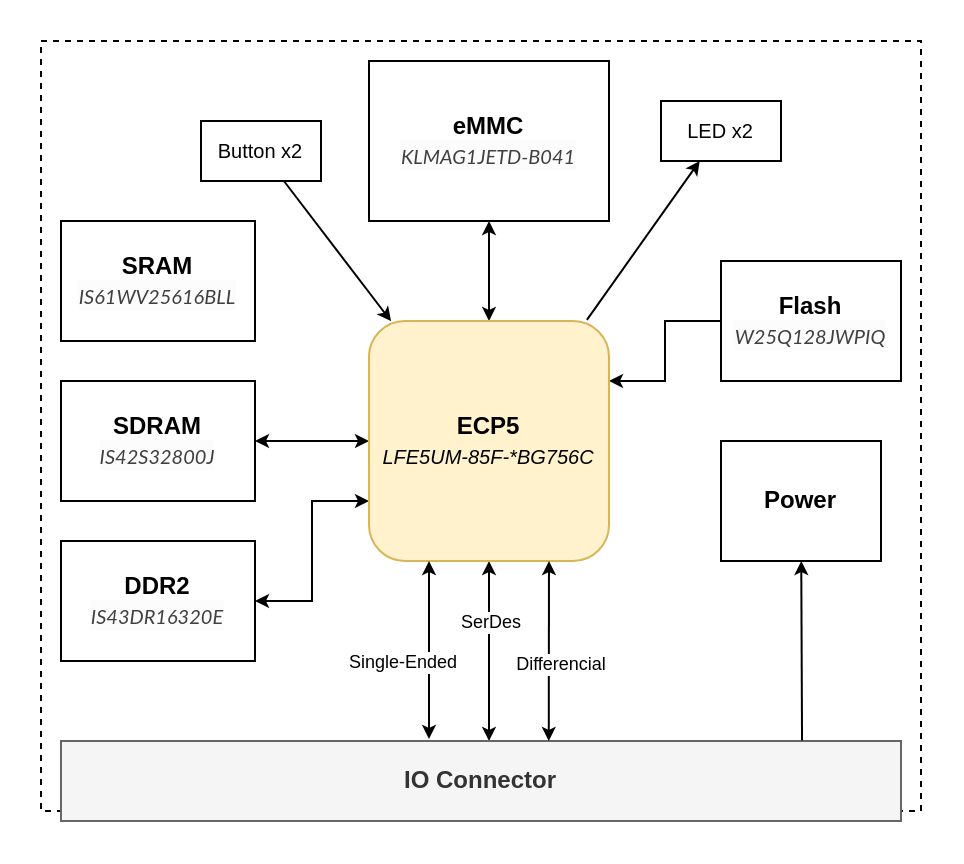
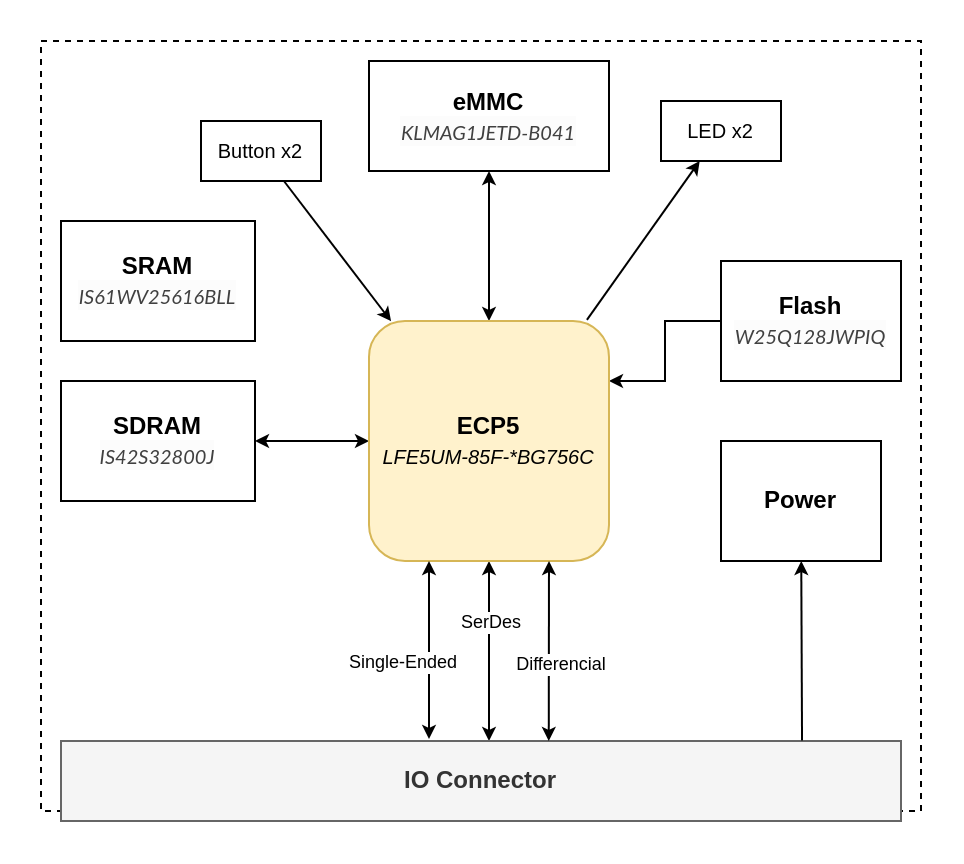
- <mxCell id="12" value="&lt;b&gt;eMMC&lt;/b&gt;&lt;div style=&quot;&quot;&gt;&lt;span style=&quot;caret-color: rgb(64, 64, 64); color: rgb(64, 64, 64); font-family: Lato, proxima-nova, &amp;quot;Helvetica Neue&amp;quot;, Arial, sans-serif; text-align: start; background-color: rgb(252, 252, 252);&quot;&gt;&lt;i style=&quot;&quot;&gt;&lt;font style=&quot;font-size: 10px;&quot;&gt;KLMAG1JETD-B041&lt;/font&gt;&lt;/i&gt;&lt;/span&gt;&lt;b style=&quot;font-size: 10px;&quot;&gt;&lt;br&gt;&lt;/b&gt;&lt;/div&gt;" style="rounded=0;whiteSpace=wrap;html=1;" vertex="1" parent="1"><mxGeometry x="184" y="30" width="120" height="80" as="geometry" /></mxCell>
+ <mxCell id="12" value="&lt;b&gt;eMMC&lt;/b&gt;&lt;div style=&quot;&quot;&gt;&lt;span style=&quot;caret-color: rgb(64, 64, 64); color: rgb(64, 64, 64); font-family: Lato, proxima-nova, &amp;quot;Helvetica Neue&amp;quot;, Arial, sans-serif; text-align: start; background-color: rgb(252, 252, 252);&quot;&gt;&lt;i style=&quot;&quot;&gt;&lt;font style=&quot;font-size: 10px;&quot;&gt;KLMAG1JETD-B041&lt;/font&gt;&lt;/i&gt;&lt;/span&gt;&lt;b style=&quot;font-size: 10px;&quot;&gt;&lt;br&gt;&lt;/b&gt;&lt;/div&gt;" style="rounded=0;whiteSpace=wrap;html=1;" vertex="1" parent="1"><mxGeometry x="184" y="30" width="120" height="55" as="geometry" /></mxCell>
- <mxCell id="4" style="rounded=0;orthogonalLoop=1;jettySize=auto;html=1;exitX=0;exitY=0.75;exitDx=0;exitDy=0;entryX=1;entryY=0.5;entryDx=0;entryDy=0;startArrow=classic;startFill=1;endSize=4;startSize=4;edgeStyle=orthogonalEdgeStyle;" edge="1" parent="1" source="9" target="11"><mxGeometry relative="1" as="geometry" /></mxCell>
- <mxCell id="11" value="&lt;b&gt;DDR2&lt;/b&gt;&lt;div&gt;&lt;span style=&quot;caret-color: rgb(64, 64, 64); color: rgb(64, 64, 64); font-family: Lato, proxima-nova, &amp;quot;Helvetica Neue&amp;quot;, Arial, sans-serif; text-align: start; background-color: rgb(252, 252, 252);&quot;&gt;&lt;i style=&quot;&quot;&gt;&lt;font style=&quot;font-size: 10px;&quot;&gt;IS43DR16320E&lt;/font&gt;&lt;/i&gt;&lt;/span&gt;&lt;b&gt;&lt;br&gt;&lt;/b&gt;&lt;/div&gt;" style="rounded=0;whiteSpace=wrap;html=1;" vertex="1" parent="1"><mxGeometry x="30" y="270" width="97" height="60" as="geometry" /></mxCell>
